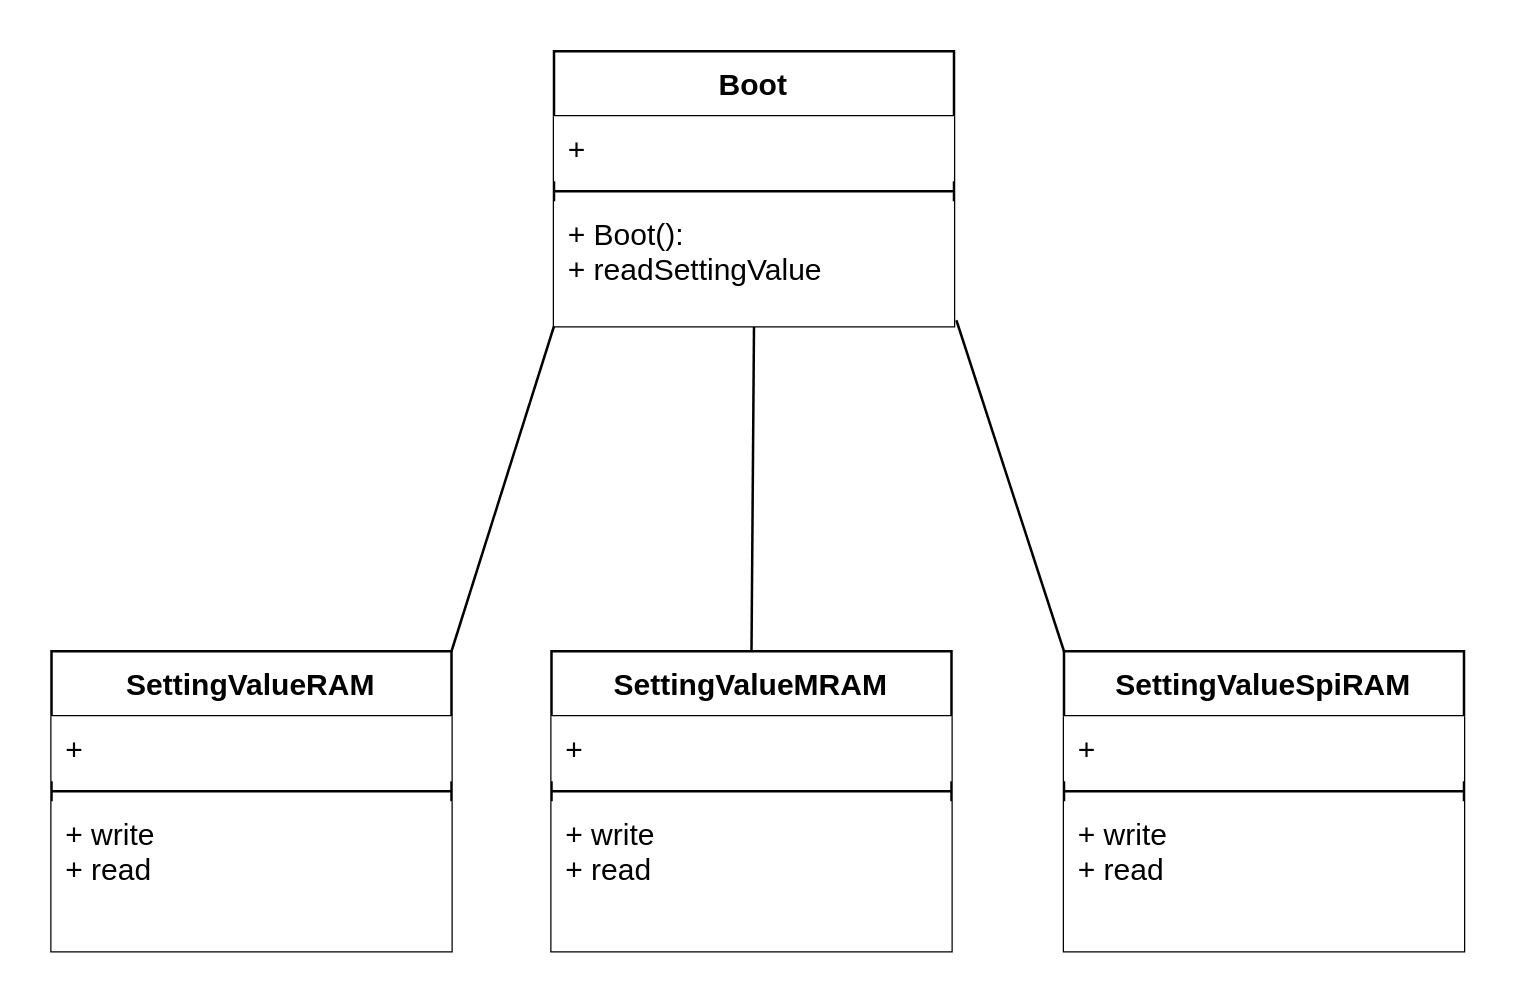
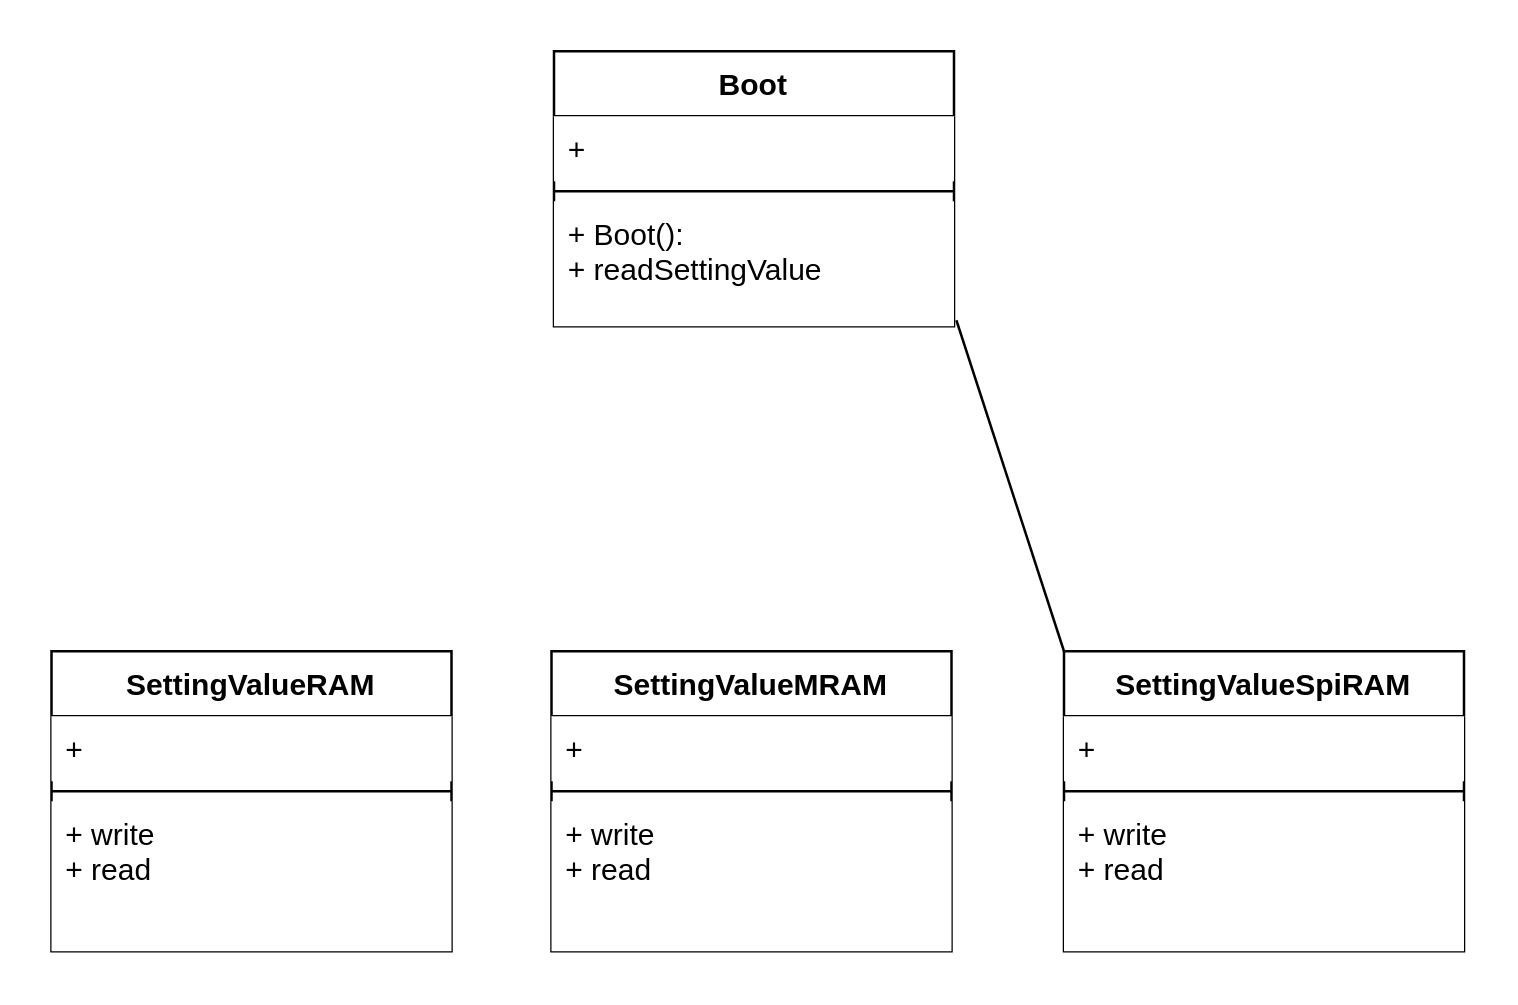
- <mxCell id="8" style="edgeStyle=none;html=1;exitX=0;exitY=1;exitDx=0;exitDy=0;entryX=1;entryY=0;entryDx=0;entryDy=0;endArrow=none;endFill=0;" parent="1" source="3" target="13" edge="1"><mxGeometry relative="1" as="geometry"><mxPoint x="220" y="233" as="sourcePoint" /></mxGeometry></mxCell>
- <mxCell id="2" style="edgeStyle=none;html=1;exitX=0.5;exitY=1;exitDx=0;exitDy=0;entryX=0.5;entryY=0;entryDx=0;entryDy=0;endArrow=none;endFill=0;" parent="1" source="3" target="17" edge="1"><mxGeometry relative="1" as="geometry"><mxPoint x="315" y="133" as="targetPoint" /></mxGeometry></mxCell>
